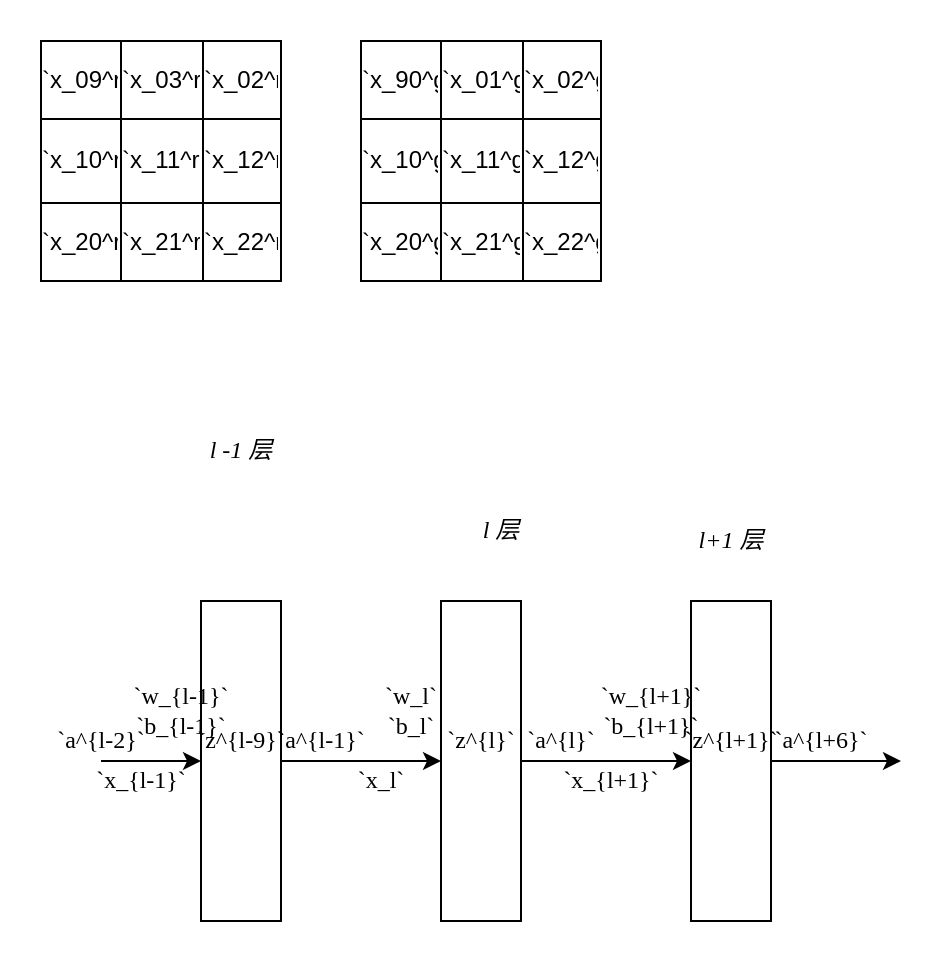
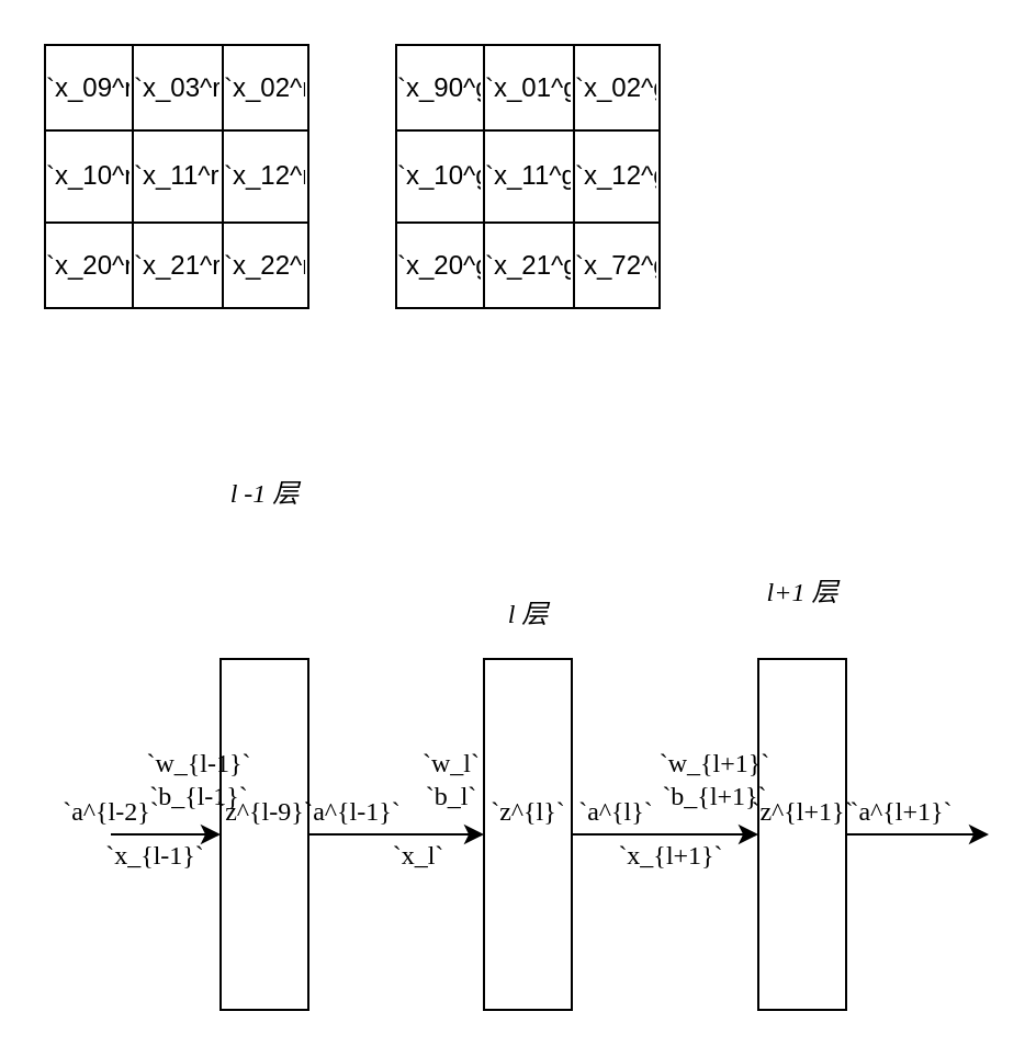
- <mxCell id="27" value="&lt;span style=&quot;&quot;&gt;`x_22^g`&lt;/span&gt;" style="shape=partialRectangle;html=1;whiteSpace=wrap;connectable=0;overflow=hidden;fillColor=none;top=0;left=0;bottom=0;right=0;pointerEvents=1;" parent="24" vertex="1"><mxGeometry x="81" width="39" height="39" as="geometry"><mxRectangle width="39" height="39" as="alternateBounds" /></mxGeometry></mxCell>
+ <mxCell id="27" value="&lt;span style=&quot;&quot;&gt;`x_72^g`&lt;/span&gt;" style="shape=partialRectangle;html=1;whiteSpace=wrap;connectable=0;overflow=hidden;fillColor=none;top=0;left=0;bottom=0;right=0;pointerEvents=1;" parent="24" vertex="1"><mxGeometry x="81" width="39" height="39" as="geometry"><mxRectangle width="39" height="39" as="alternateBounds" /></mxGeometry></mxCell>
- <mxCell id="36" value="&lt;font face=&quot;Times New Roman&quot;&gt;&lt;i&gt;l 层&lt;/i&gt;&lt;/font&gt;" style="text;html=1;align=center;verticalAlign=middle;resizable=0;points=[];autosize=1;strokeColor=none;fillColor=none;" vertex="1" parent="1"><mxGeometry x="235" y="255" width="30" height="20" as="geometry" /></mxCell>
+ <mxCell id="36" value="&lt;font face=&quot;Times New Roman&quot;&gt;&lt;i&gt;l 层&lt;/i&gt;&lt;/font&gt;" style="text;html=1;align=center;verticalAlign=middle;resizable=0;points=[];autosize=1;strokeColor=none;fillColor=none;" vertex="1" parent="1"><mxGeometry x="225" y="270" width="30" height="20" as="geometry" /></mxCell>
- <mxCell id="41" value="`a^{l+6}`" style="text;html=1;align=center;verticalAlign=middle;resizable=0;points=[];autosize=1;strokeColor=none;fillColor=none;fontFamily=Times New Roman;" vertex="1" parent="1"><mxGeometry x="380" y="360" width="60" height="20" as="geometry" /></mxCell>
+ <mxCell id="41" value="`a^{l+1}`" style="text;html=1;align=center;verticalAlign=middle;resizable=0;points=[];autosize=1;strokeColor=none;fillColor=none;fontFamily=Times New Roman;" vertex="1" parent="1"><mxGeometry x="380" y="360" width="60" height="20" as="geometry" /></mxCell>
